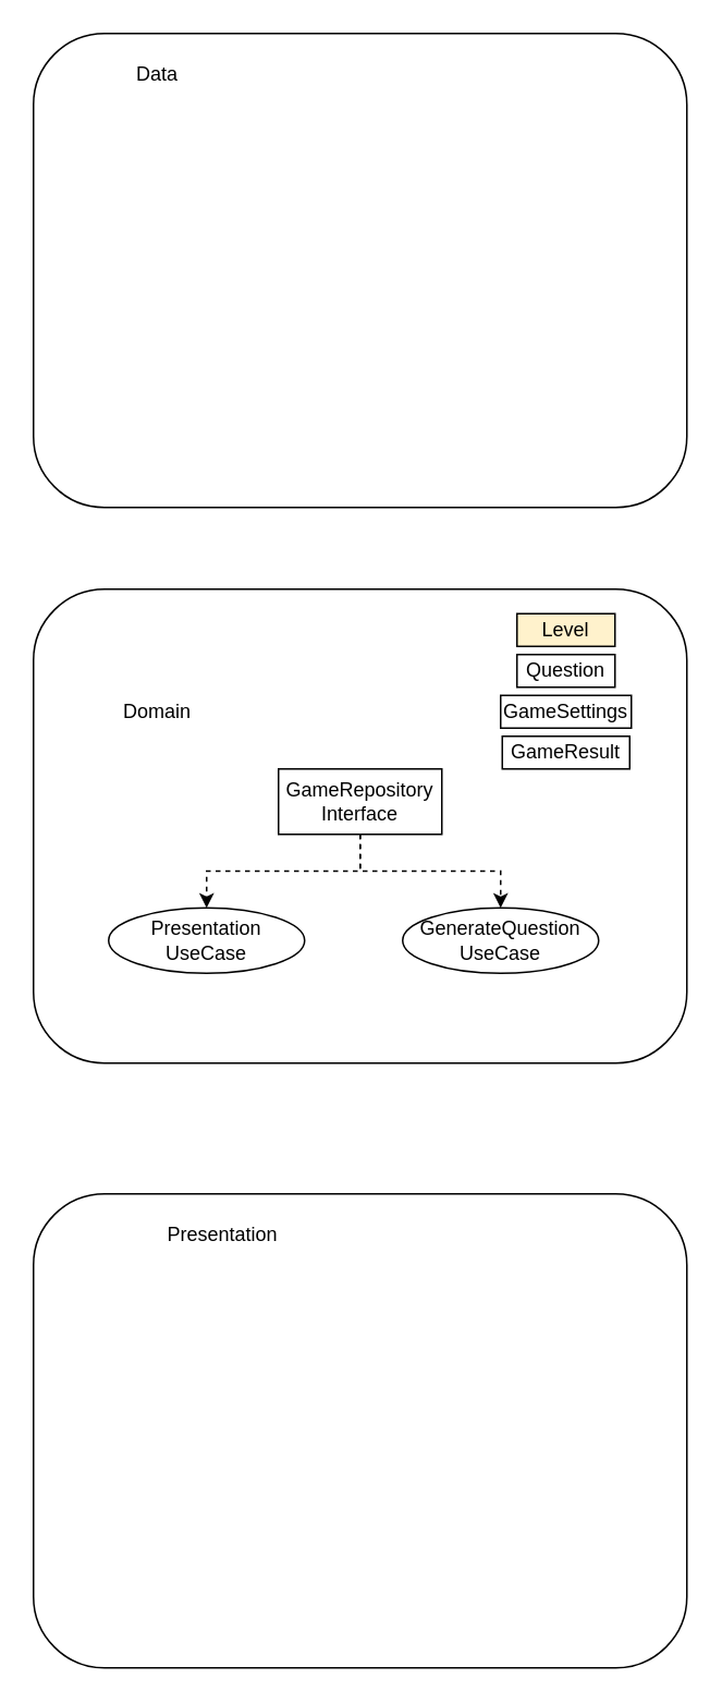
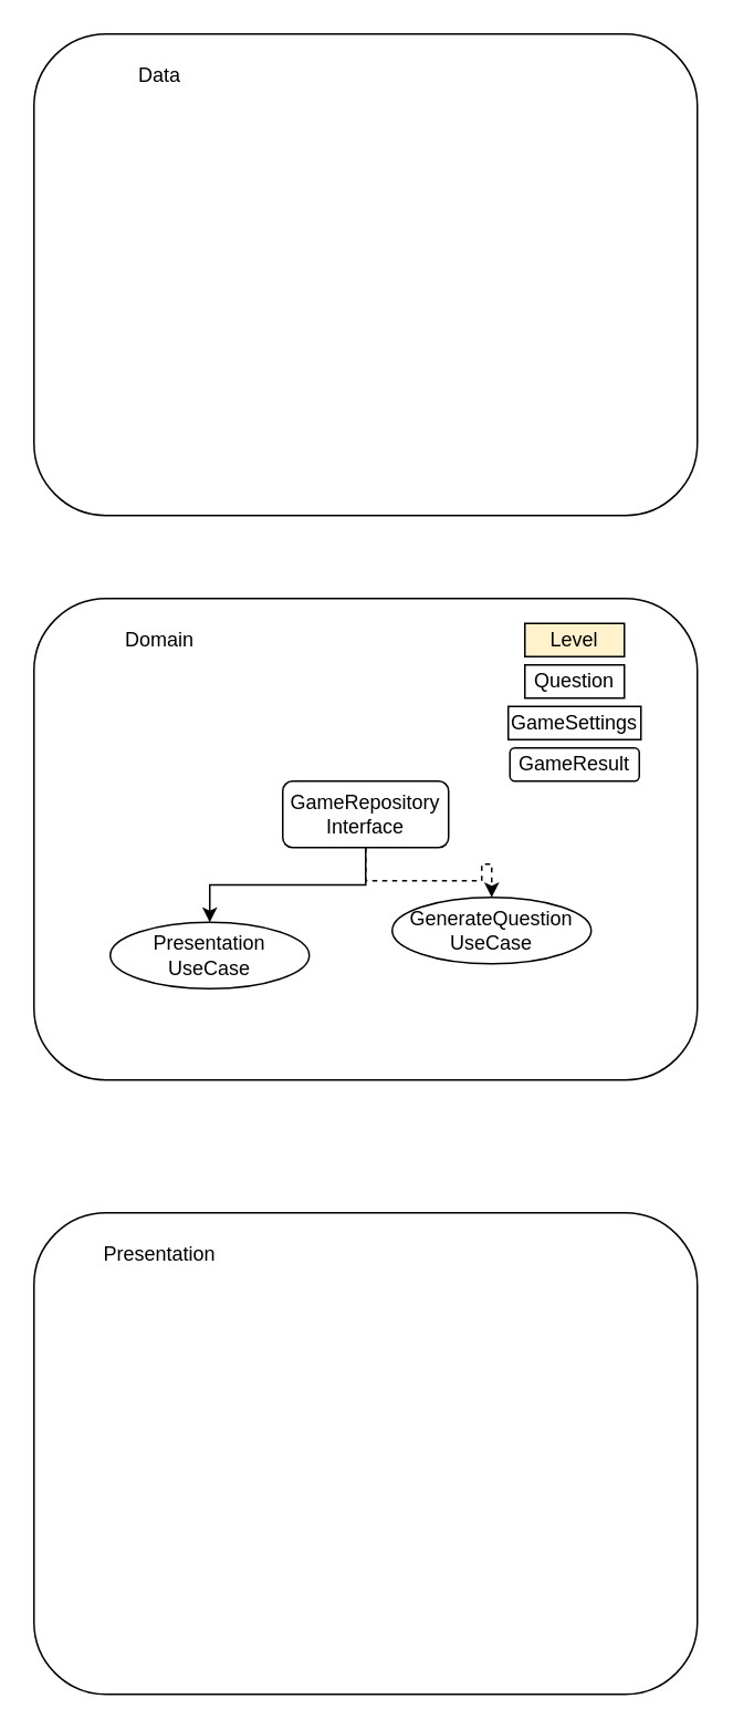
- <mxCell id="5" value="Domain" style="text;html=1;strokeColor=none;fillColor=none;align=center;verticalAlign=middle;whiteSpace=wrap;rounded=0;" parent="1" vertex="1"><mxGeometry x="66" y="420" width="60" height="30" as="geometry" /></mxCell>
+ <mxCell id="5" value="Domain" style="text;html=1;strokeColor=none;fillColor=none;align=center;verticalAlign=middle;whiteSpace=wrap;rounded=0;" parent="1" vertex="1"><mxGeometry x="66" y="370" width="60" height="30" as="geometry" /></mxCell>
- <mxCell id="11" value="GameResult" style="rounded=0;whiteSpace=wrap;html=1;" parent="1" vertex="1"><mxGeometry x="307" y="450" width="78" height="20" as="geometry" /></mxCell>
+ <mxCell id="11" value="GameResult" style="whiteSpace=wrap;html=1;rounded=1;" parent="1" vertex="1"><mxGeometry x="307" y="450" width="78" height="20" as="geometry" /></mxCell>
- <mxCell id="16" value="GameRepository&lt;br&gt;Interface" style="whiteSpace=wrap;html=1;rounded=0;" parent="1" vertex="1"><mxGeometry x="170" y="470" width="100" height="40" as="geometry" /></mxCell>
+ <mxCell id="16" value="GameRepository&lt;br&gt;Interface" style="rounded=1;whiteSpace=wrap;html=1;" parent="1" vertex="1"><mxGeometry x="170" y="470" width="100" height="40" as="geometry" /></mxCell>
- <mxCell id="14" style="edgeStyle=orthogonalEdgeStyle;rounded=0;orthogonalLoop=1;jettySize=auto;html=1;dashed=1;" edge="1" parent="1" source="16" target="12"><mxGeometry relative="1" as="geometry" /></mxCell>
+ <mxCell id="14" style="edgeStyle=orthogonalEdgeStyle;rounded=0;orthogonalLoop=1;jettySize=auto;html=1;" edge="1" parent="1" source="16" target="12"><mxGeometry relative="1" as="geometry" /></mxCell>
- <mxCell id="13" value="GenerateQuestion&lt;br&gt;UseCase" style="ellipse;whiteSpace=wrap;html=1;" parent="1" vertex="1"><mxGeometry x="246" y="555" width="120" height="40" as="geometry" /></mxCell>
+ <mxCell id="13" value="GenerateQuestion&lt;br&gt;UseCase" style="ellipse;whiteSpace=wrap;html=1;" parent="1" vertex="1"><mxGeometry x="236" y="540" width="120" height="40" as="geometry" /></mxCell>
- <mxCell id="7" value="Presentation" style="text;html=1;strokeColor=none;fillColor=none;align=center;verticalAlign=middle;whiteSpace=wrap;rounded=0;" parent="1" vertex="1"><mxGeometry x="106" y="740" width="60" height="30" as="geometry" /></mxCell>
+ <mxCell id="7" value="Presentation" style="text;html=1;strokeColor=none;fillColor=none;align=center;verticalAlign=middle;whiteSpace=wrap;rounded=0;" parent="1" vertex="1"><mxGeometry x="66" y="740" width="60" height="30" as="geometry" /></mxCell>
